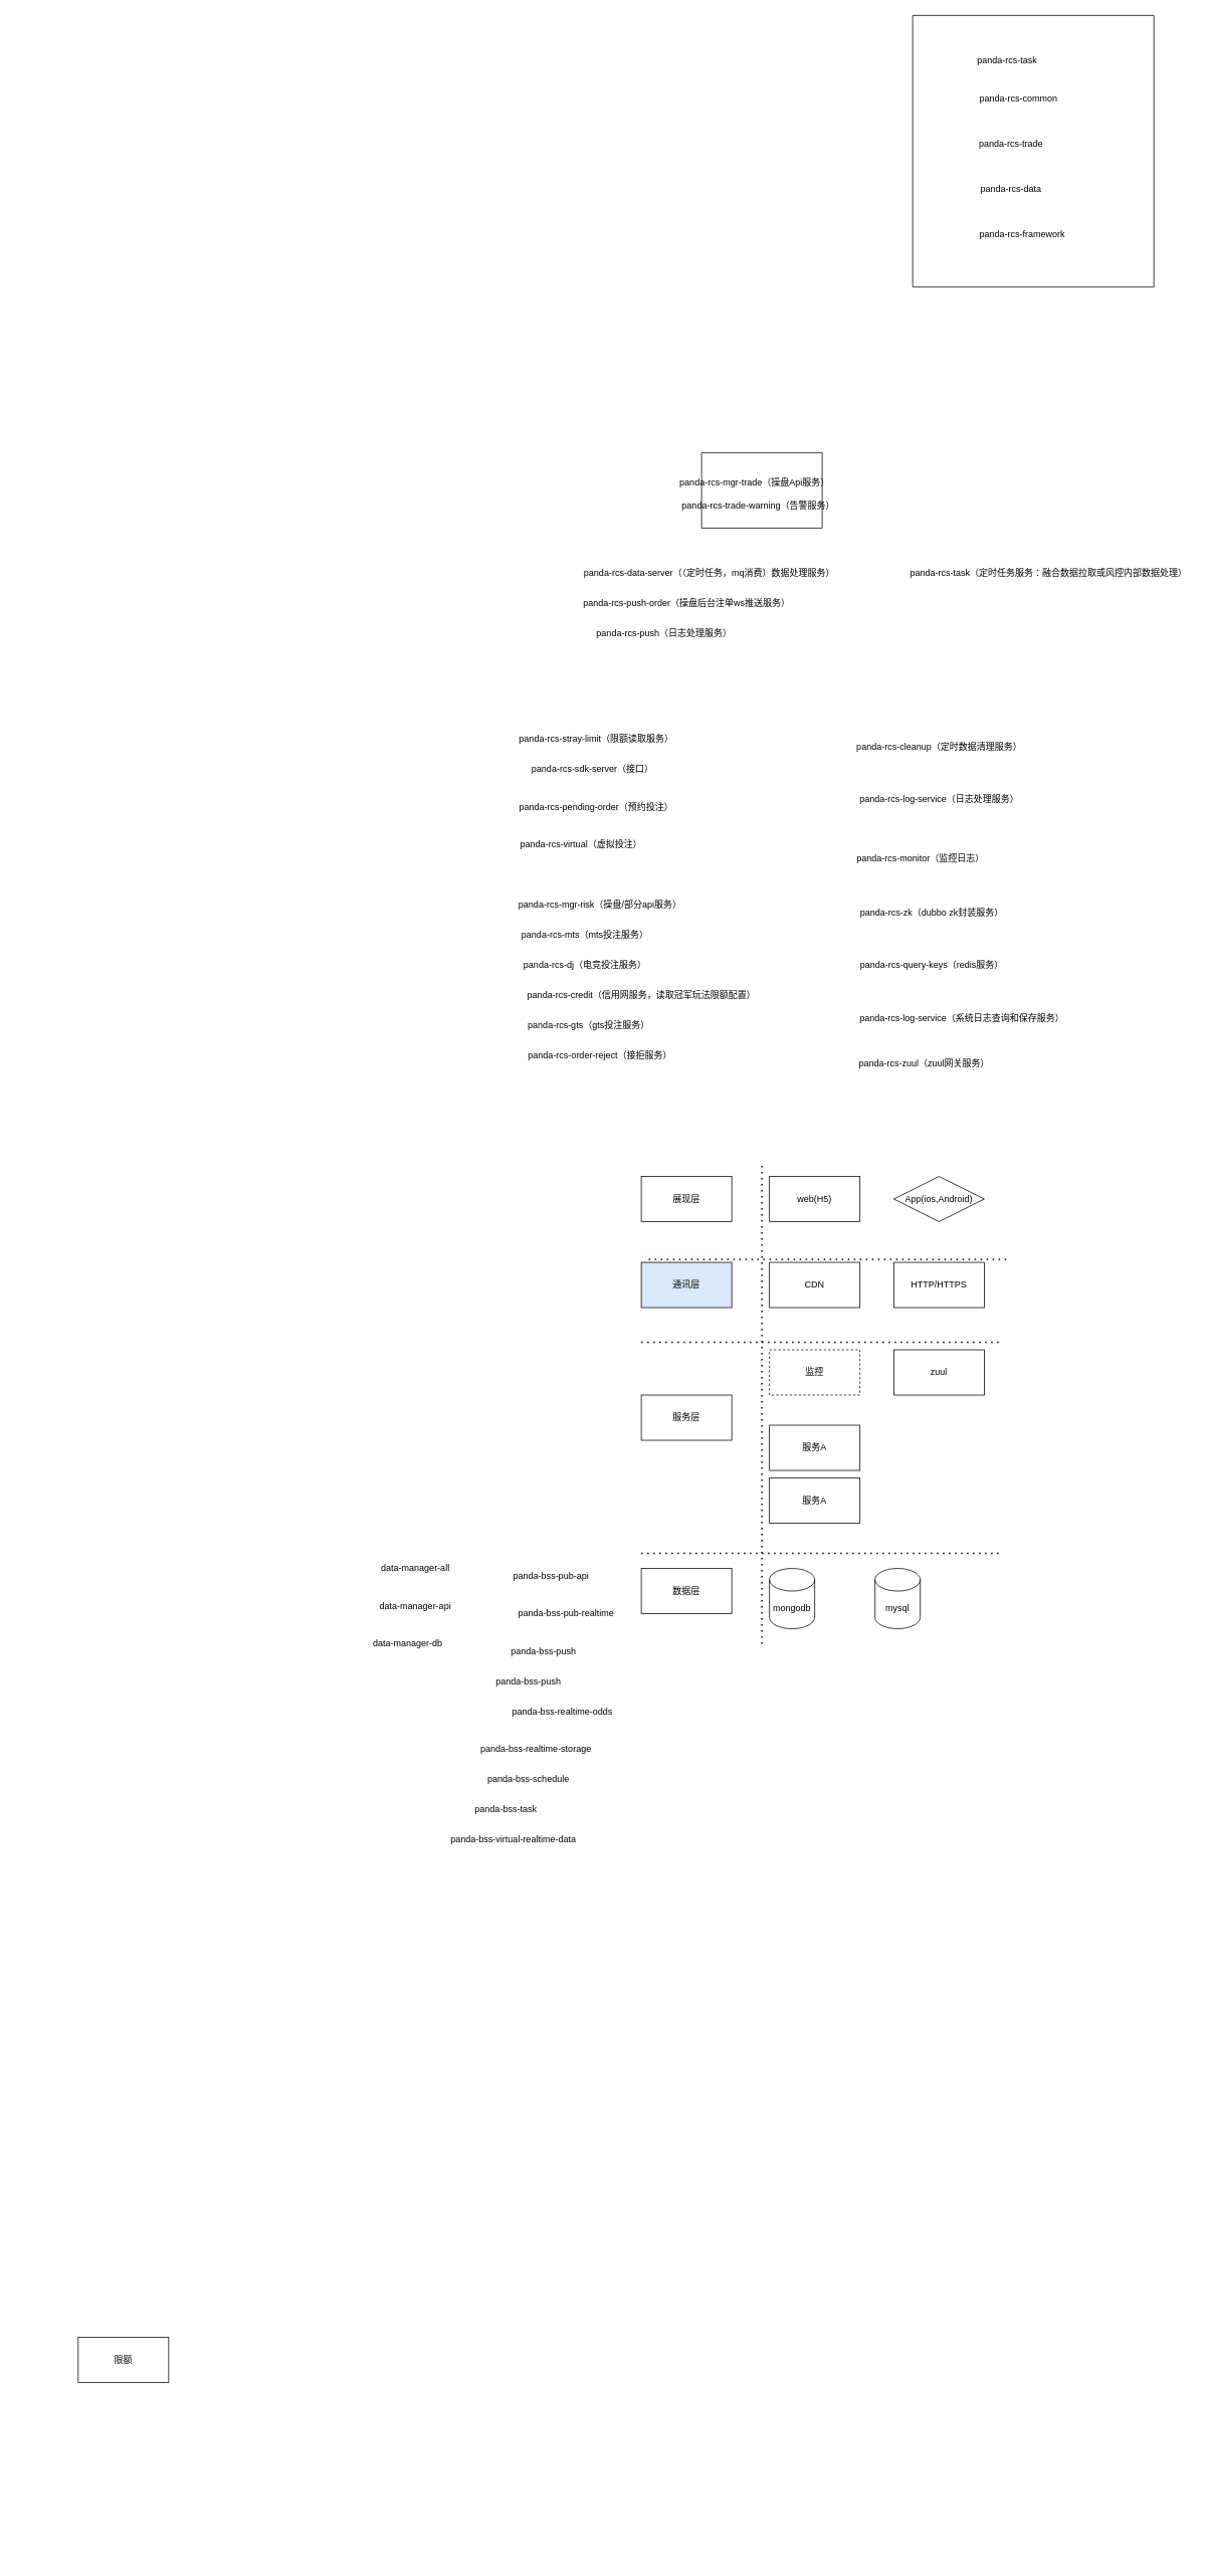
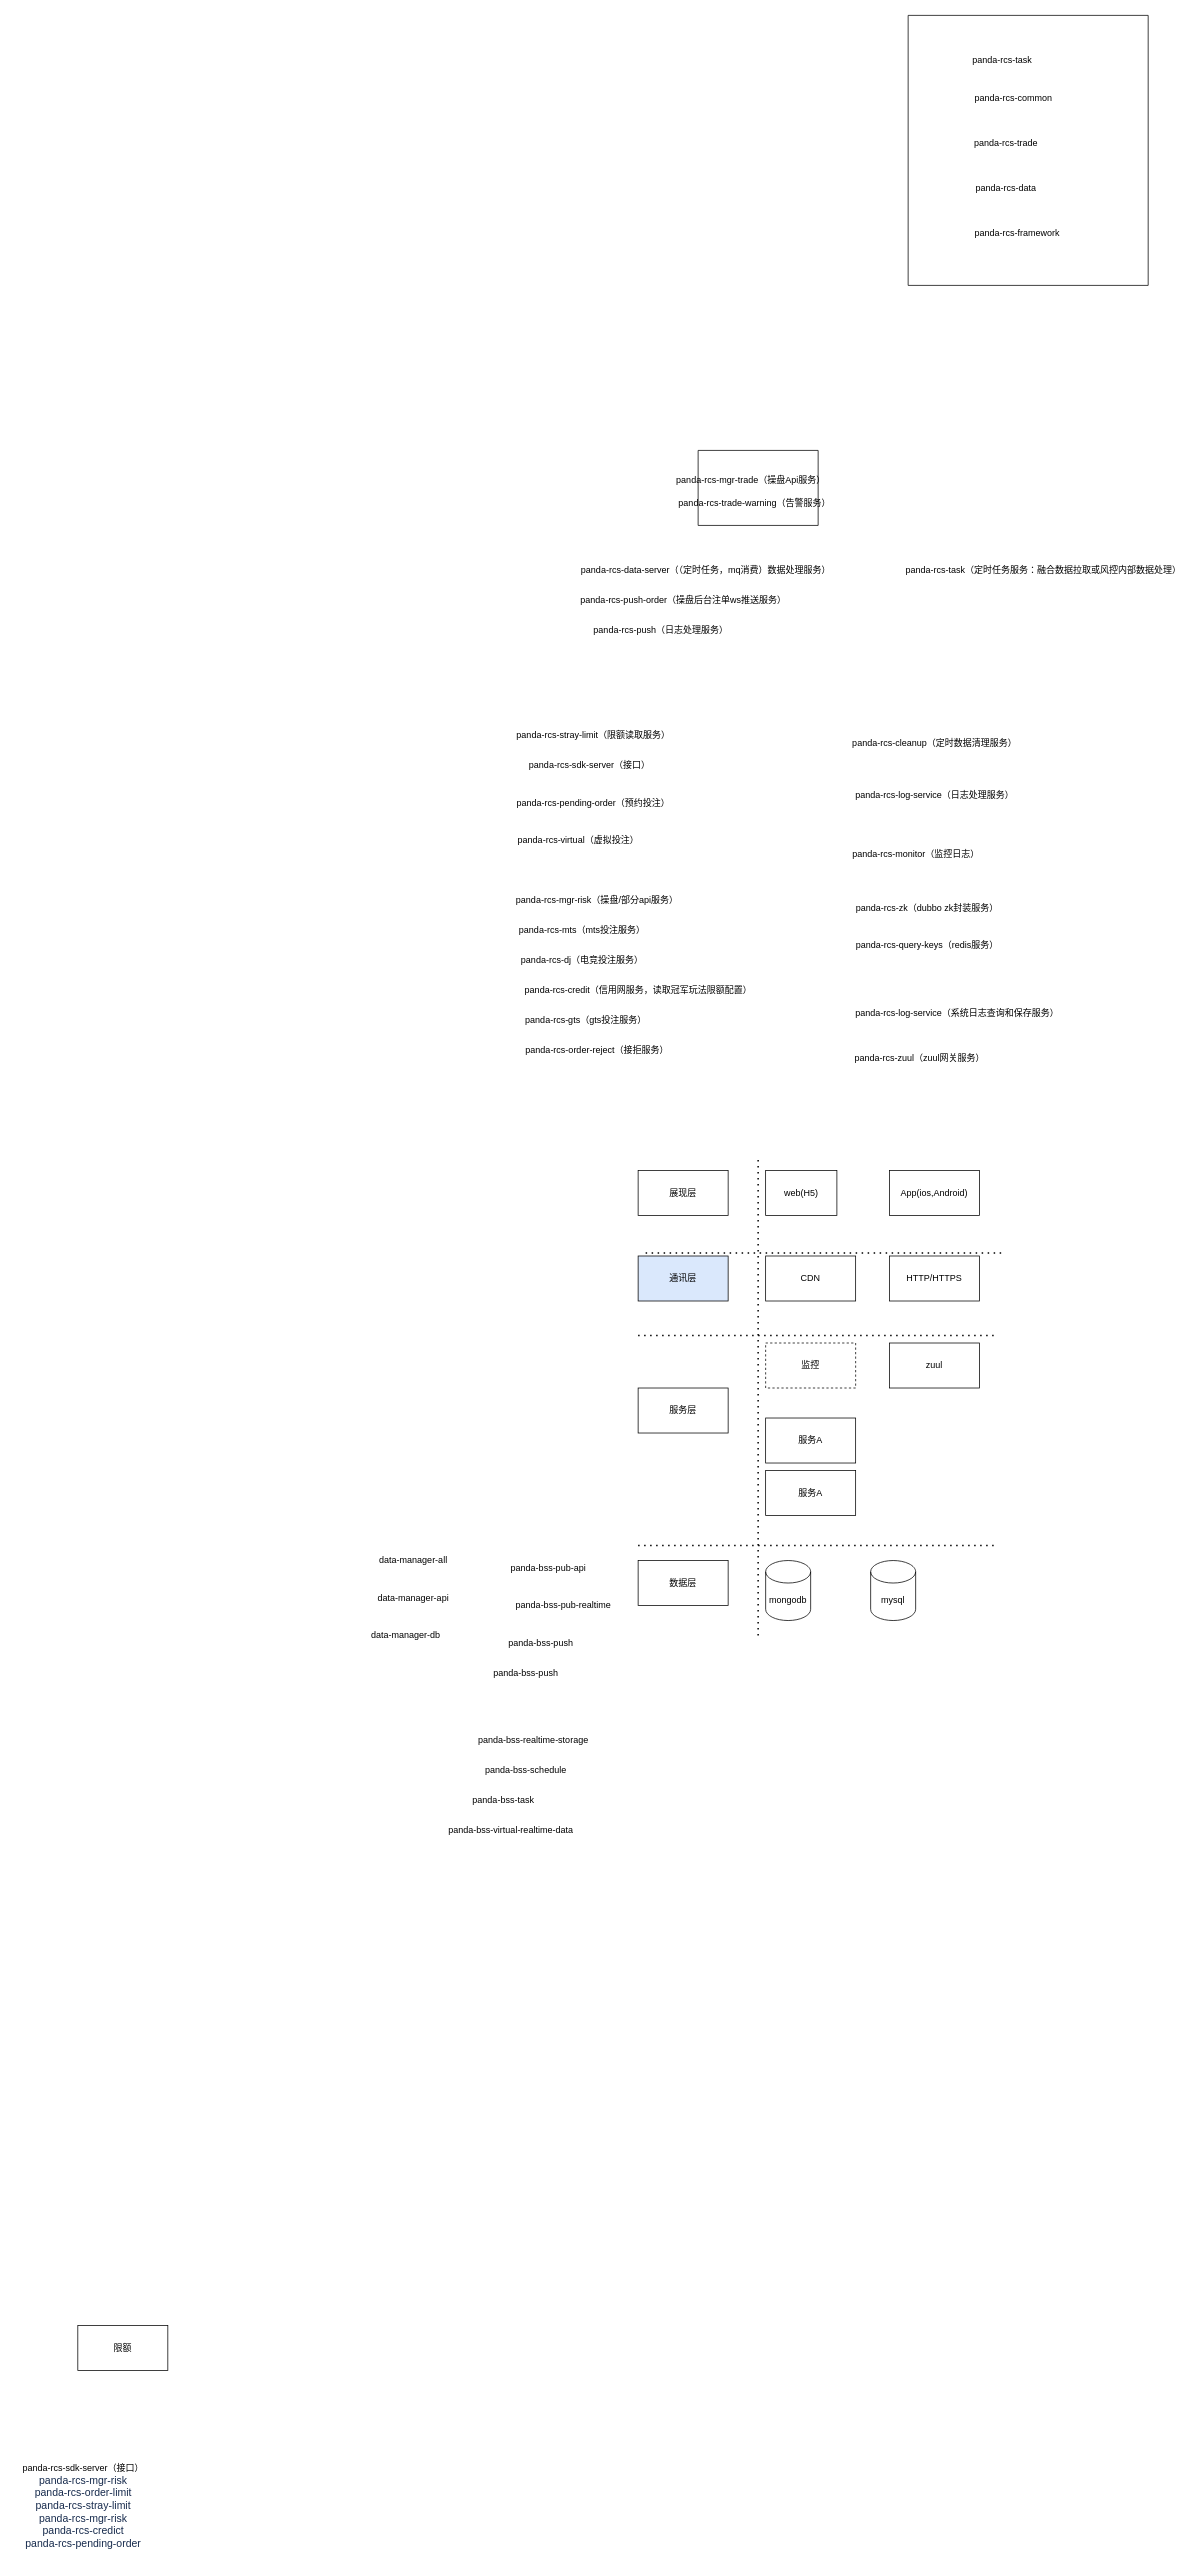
- <mxCell id="35" value="panda-rcs-query-keys（redis服务）" style="text;html=1;align=center;verticalAlign=middle;resizable=0;points=[];autosize=1;" parent="1" vertex="1"><mxGeometry x="1130" y="1270" width="210" height="20" as="geometry" /></mxCell>
+ <mxCell id="35" value="panda-rcs-query-keys（redis服务）" style="text;html=1;align=center;verticalAlign=middle;resizable=0;points=[];autosize=1;" parent="1" vertex="1"><mxGeometry x="1130" y="1250" width="210" height="20" as="geometry" /></mxCell>
- <mxCell id="53" value="web(H5)" style="rounded=0;whiteSpace=wrap;html=1;" vertex="1" parent="1"><mxGeometry x="1020" y="1560" width="120" height="60" as="geometry" /></mxCell>
+ <mxCell id="53" value="web(H5)" style="rounded=0;whiteSpace=wrap;html=1;" vertex="1" parent="1"><mxGeometry x="1020" y="1560" width="95" height="60" as="geometry" /></mxCell>
- <mxCell id="54" value="App(ios,Android)" style="rhombus;whiteSpace=wrap;html=1;" vertex="1" parent="1"><mxGeometry x="1185" y="1560" width="120" height="60" as="geometry" /></mxCell>
+ <mxCell id="54" value="App(ios,Android)" style="rounded=0;whiteSpace=wrap;html=1;" vertex="1" parent="1"><mxGeometry x="1185" y="1560" width="120" height="60" as="geometry" /></mxCell>
- <mxCell id="45" value="panda-bss-realtime-odds" style="text;html=1;align=center;verticalAlign=middle;resizable=0;points=[];autosize=1;" parent="1" vertex="1"><mxGeometry x="670" y="2260" width="150" height="20" as="geometry" /></mxCell>
+ <mxCell id="51" value="panda-rcs-sdk-server（接口）&lt;span style=&quot;color: rgb(23 , 43 , 77) ; font-family: , &amp;#34;blinkmacsystemfont&amp;#34; , &amp;#34;segoe ui&amp;#34; , &amp;#34;roboto&amp;#34; , &amp;#34;oxygen&amp;#34; , &amp;#34;ubuntu&amp;#34; , &amp;#34;fira sans&amp;#34; , &amp;#34;droid sans&amp;#34; , &amp;#34;helvetica neue&amp;#34; , sans-serif ; font-size: 14px ; text-align: left ; background-color: rgb(255 , 255 , 255)&quot;&gt;&lt;br&gt;panda-rcs-mgr-risk&lt;/span&gt;&lt;br style=&quot;color: rgb(23 , 43 , 77) ; font-family: , &amp;#34;blinkmacsystemfont&amp;#34; , &amp;#34;segoe ui&amp;#34; , &amp;#34;roboto&amp;#34; , &amp;#34;oxygen&amp;#34; , &amp;#34;ubuntu&amp;#34; , &amp;#34;fira sans&amp;#34; , &amp;#34;droid sans&amp;#34; , &amp;#34;helvetica neue&amp;#34; , sans-serif ; font-size: 14px ; text-align: left ; background-color: rgb(255 , 255 , 255)&quot;&gt;&lt;span style=&quot;color: rgb(23 , 43 , 77) ; font-family: , &amp;#34;blinkmacsystemfont&amp;#34; , &amp;#34;segoe ui&amp;#34; , &amp;#34;roboto&amp;#34; , &amp;#34;oxygen&amp;#34; , &amp;#34;ubuntu&amp;#34; , &amp;#34;fira sans&amp;#34; , &amp;#34;droid sans&amp;#34; , &amp;#34;helvetica neue&amp;#34; , sans-serif ; font-size: 14px ; text-align: left ; background-color: rgb(255 , 255 , 255)&quot;&gt;panda-rcs-order-limit&lt;/span&gt;&lt;br style=&quot;color: rgb(23 , 43 , 77) ; font-family: , &amp;#34;blinkmacsystemfont&amp;#34; , &amp;#34;segoe ui&amp;#34; , &amp;#34;roboto&amp;#34; , &amp;#34;oxygen&amp;#34; , &amp;#34;ubuntu&amp;#34; , &amp;#34;fira sans&amp;#34; , &amp;#34;droid sans&amp;#34; , &amp;#34;helvetica neue&amp;#34; , sans-serif ; font-size: 14px ; text-align: left ; background-color: rgb(255 , 255 , 255)&quot;&gt;&lt;span style=&quot;color: rgb(23 , 43 , 77) ; font-family: , &amp;#34;blinkmacsystemfont&amp;#34; , &amp;#34;segoe ui&amp;#34; , &amp;#34;roboto&amp;#34; , &amp;#34;oxygen&amp;#34; , &amp;#34;ubuntu&amp;#34; , &amp;#34;fira sans&amp;#34; , &amp;#34;droid sans&amp;#34; , &amp;#34;helvetica neue&amp;#34; , sans-serif ; font-size: 14px ; text-align: left ; background-color: rgb(255 , 255 , 255)&quot;&gt;panda-rcs-stray-limit&lt;/span&gt;&lt;br style=&quot;color: rgb(23 , 43 , 77) ; font-family: , &amp;#34;blinkmacsystemfont&amp;#34; , &amp;#34;segoe ui&amp;#34; , &amp;#34;roboto&amp;#34; , &amp;#34;oxygen&amp;#34; , &amp;#34;ubuntu&amp;#34; , &amp;#34;fira sans&amp;#34; , &amp;#34;droid sans&amp;#34; , &amp;#34;helvetica neue&amp;#34; , sans-serif ; font-size: 14px ; text-align: left ; background-color: rgb(255 , 255 , 255)&quot;&gt;&lt;span style=&quot;color: rgb(23 , 43 , 77) ; font-family: , &amp;#34;blinkmacsystemfont&amp;#34; , &amp;#34;segoe ui&amp;#34; , &amp;#34;roboto&amp;#34; , &amp;#34;oxygen&amp;#34; , &amp;#34;ubuntu&amp;#34; , &amp;#34;fira sans&amp;#34; , &amp;#34;droid sans&amp;#34; , &amp;#34;helvetica neue&amp;#34; , sans-serif ; font-size: 14px ; text-align: left ; background-color: rgb(255 , 255 , 255)&quot;&gt;panda-rcs-mgr-risk&lt;/span&gt;&lt;br style=&quot;color: rgb(23 , 43 , 77) ; font-family: , &amp;#34;blinkmacsystemfont&amp;#34; , &amp;#34;segoe ui&amp;#34; , &amp;#34;roboto&amp;#34; , &amp;#34;oxygen&amp;#34; , &amp;#34;ubuntu&amp;#34; , &amp;#34;fira sans&amp;#34; , &amp;#34;droid sans&amp;#34; , &amp;#34;helvetica neue&amp;#34; , sans-serif ; font-size: 14px ; text-align: left ; background-color: rgb(255 , 255 , 255)&quot;&gt;&lt;span style=&quot;color: rgb(23 , 43 , 77) ; font-family: , &amp;#34;blinkmacsystemfont&amp;#34; , &amp;#34;segoe ui&amp;#34; , &amp;#34;roboto&amp;#34; , &amp;#34;oxygen&amp;#34; , &amp;#34;ubuntu&amp;#34; , &amp;#34;fira sans&amp;#34; , &amp;#34;droid sans&amp;#34; , &amp;#34;helvetica neue&amp;#34; , sans-serif ; font-size: 14px ; text-align: left ; background-color: rgb(255 , 255 , 255)&quot;&gt;panda-rcs-credict&lt;/span&gt;&lt;br style=&quot;color: rgb(23 , 43 , 77) ; font-family: , &amp;#34;blinkmacsystemfont&amp;#34; , &amp;#34;segoe ui&amp;#34; , &amp;#34;roboto&amp;#34; , &amp;#34;oxygen&amp;#34; , &amp;#34;ubuntu&amp;#34; , &amp;#34;fira sans&amp;#34; , &amp;#34;droid sans&amp;#34; , &amp;#34;helvetica neue&amp;#34; , sans-serif ; font-size: 14px ; text-align: left ; background-color: rgb(255 , 255 , 255)&quot;&gt;&lt;span style=&quot;color: rgb(23 , 43 , 77) ; font-family: , &amp;#34;blinkmacsystemfont&amp;#34; , &amp;#34;segoe ui&amp;#34; , &amp;#34;roboto&amp;#34; , &amp;#34;oxygen&amp;#34; , &amp;#34;ubuntu&amp;#34; , &amp;#34;fira sans&amp;#34; , &amp;#34;droid sans&amp;#34; , &amp;#34;helvetica neue&amp;#34; , sans-serif ; font-size: 14px ; text-align: left ; background-color: rgb(255 , 255 , 255)&quot;&gt;panda-rcs-pending-order&lt;/span&gt;" style="text;html=1;align=center;verticalAlign=middle;resizable=0;points=[];autosize=1;" parent="1" vertex="1"><mxGeometry x="20" y="3285" width="180" height="110" as="geometry" /></mxCell>
